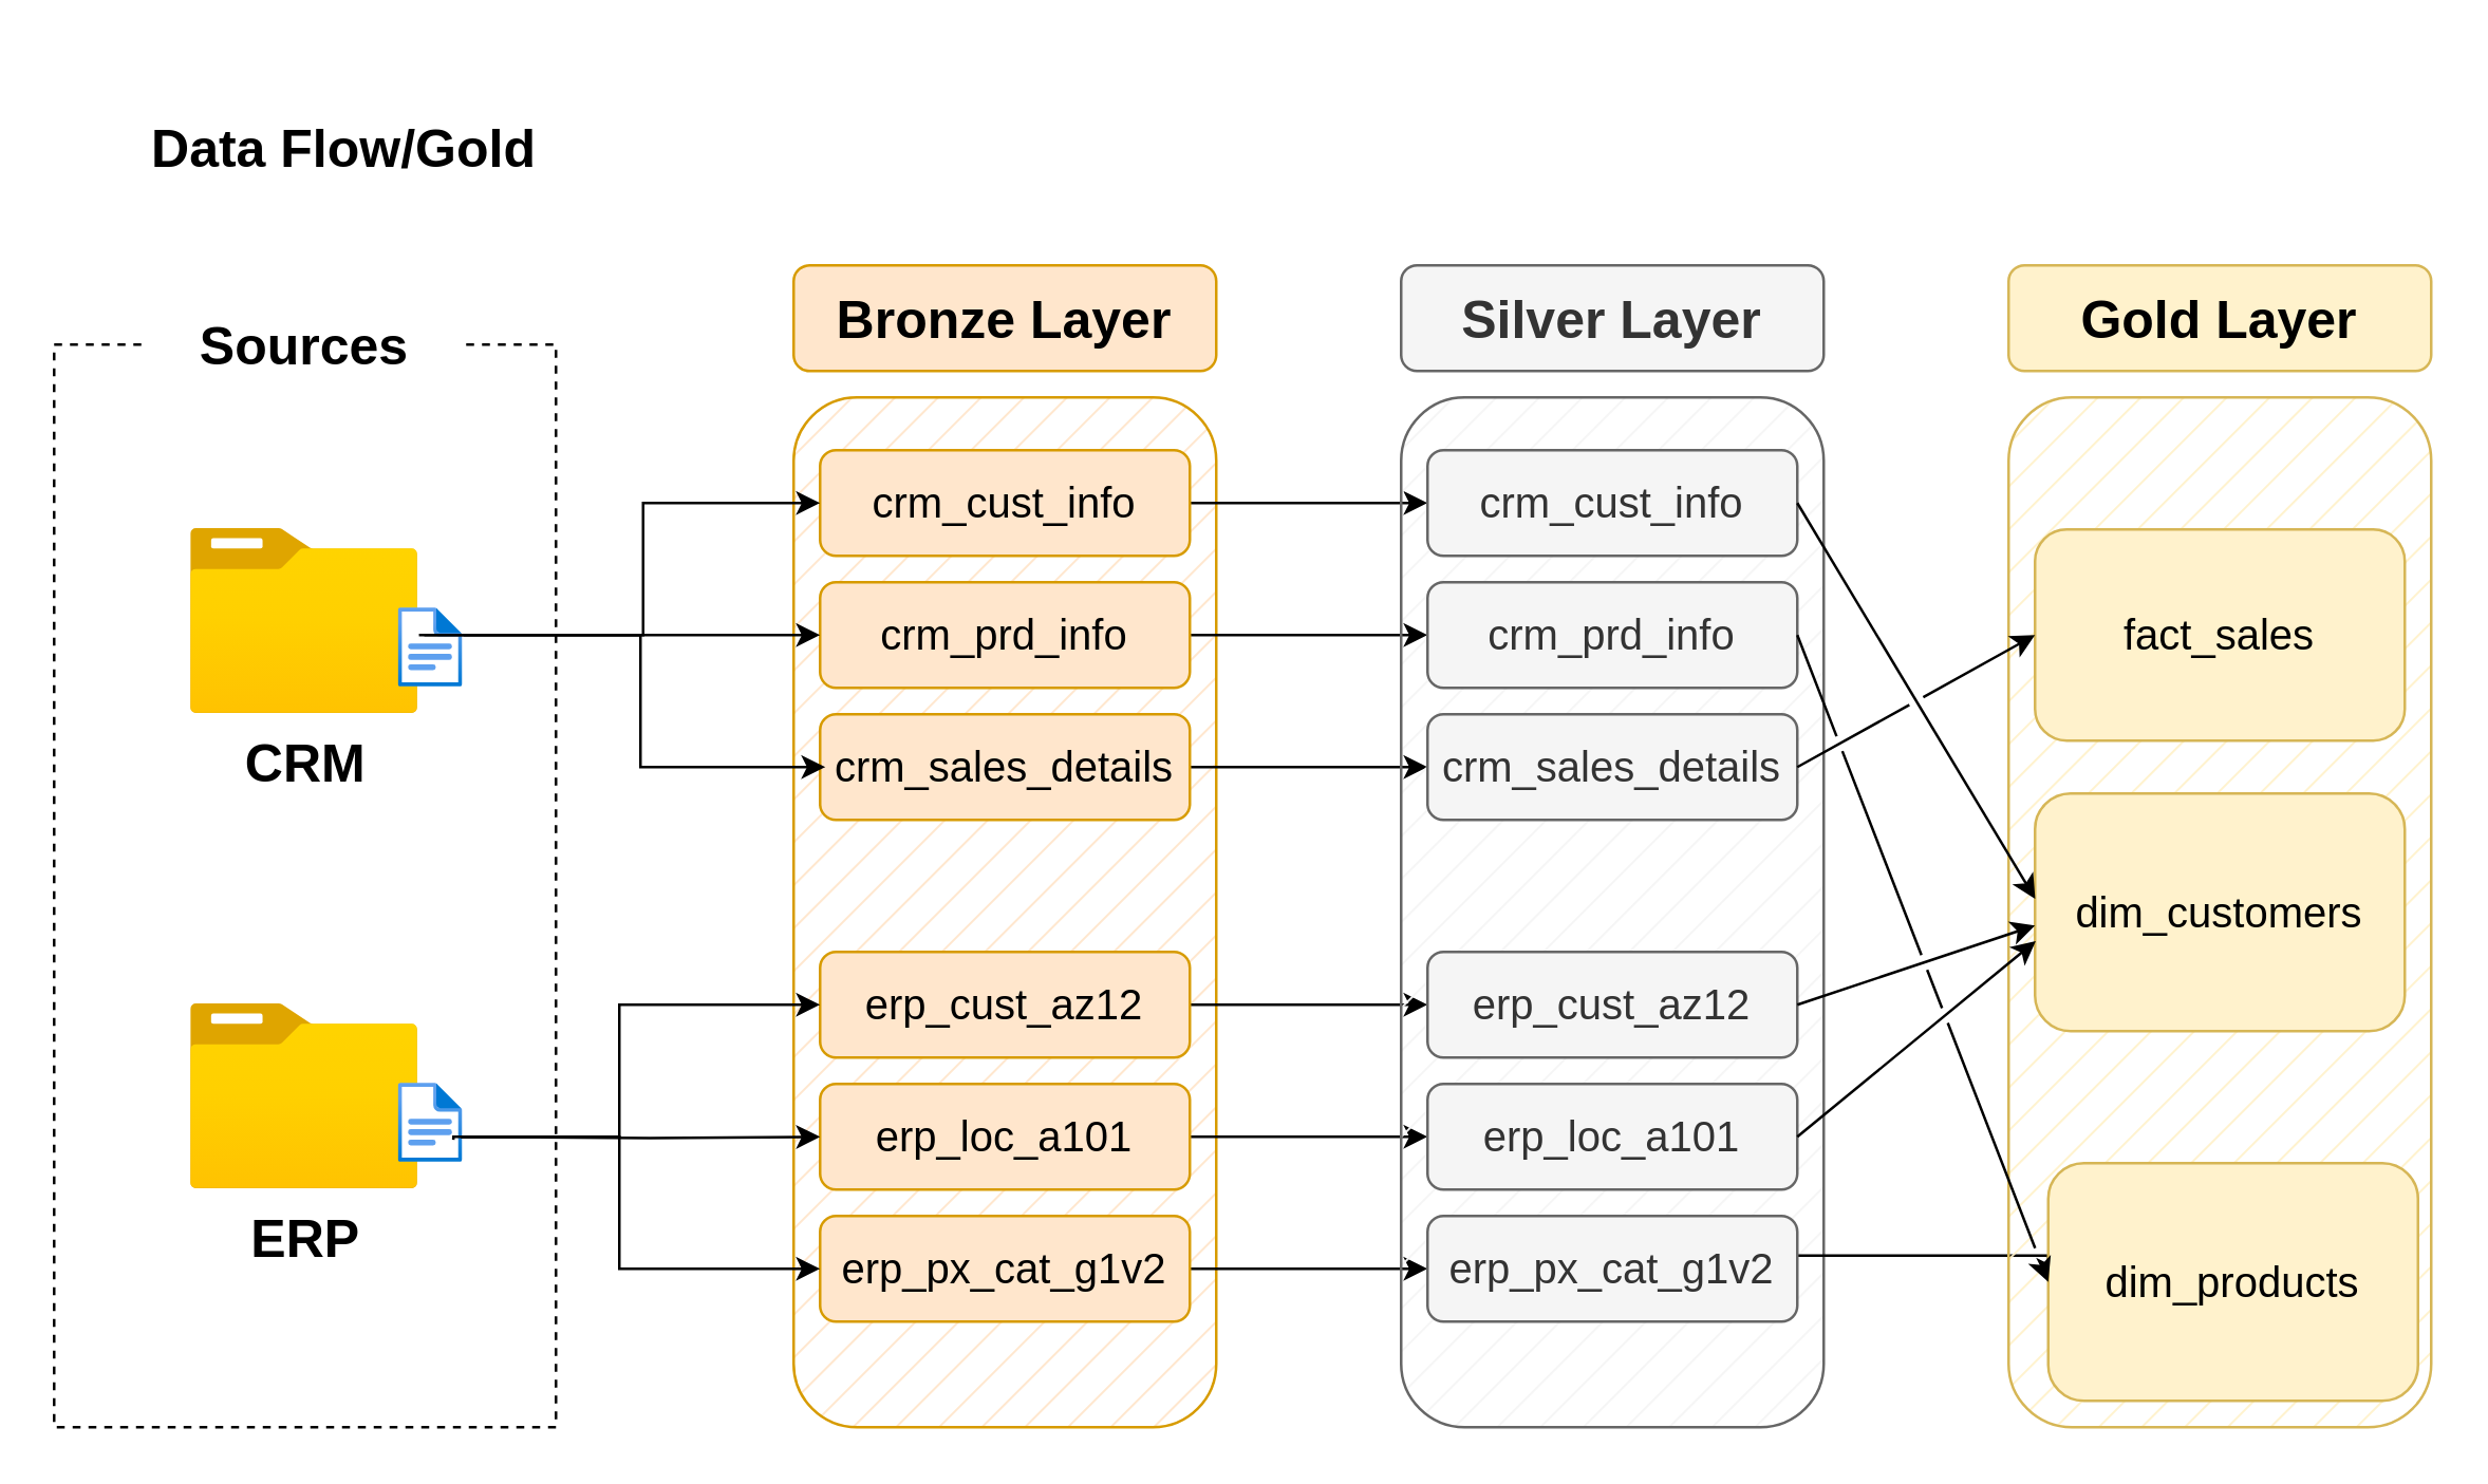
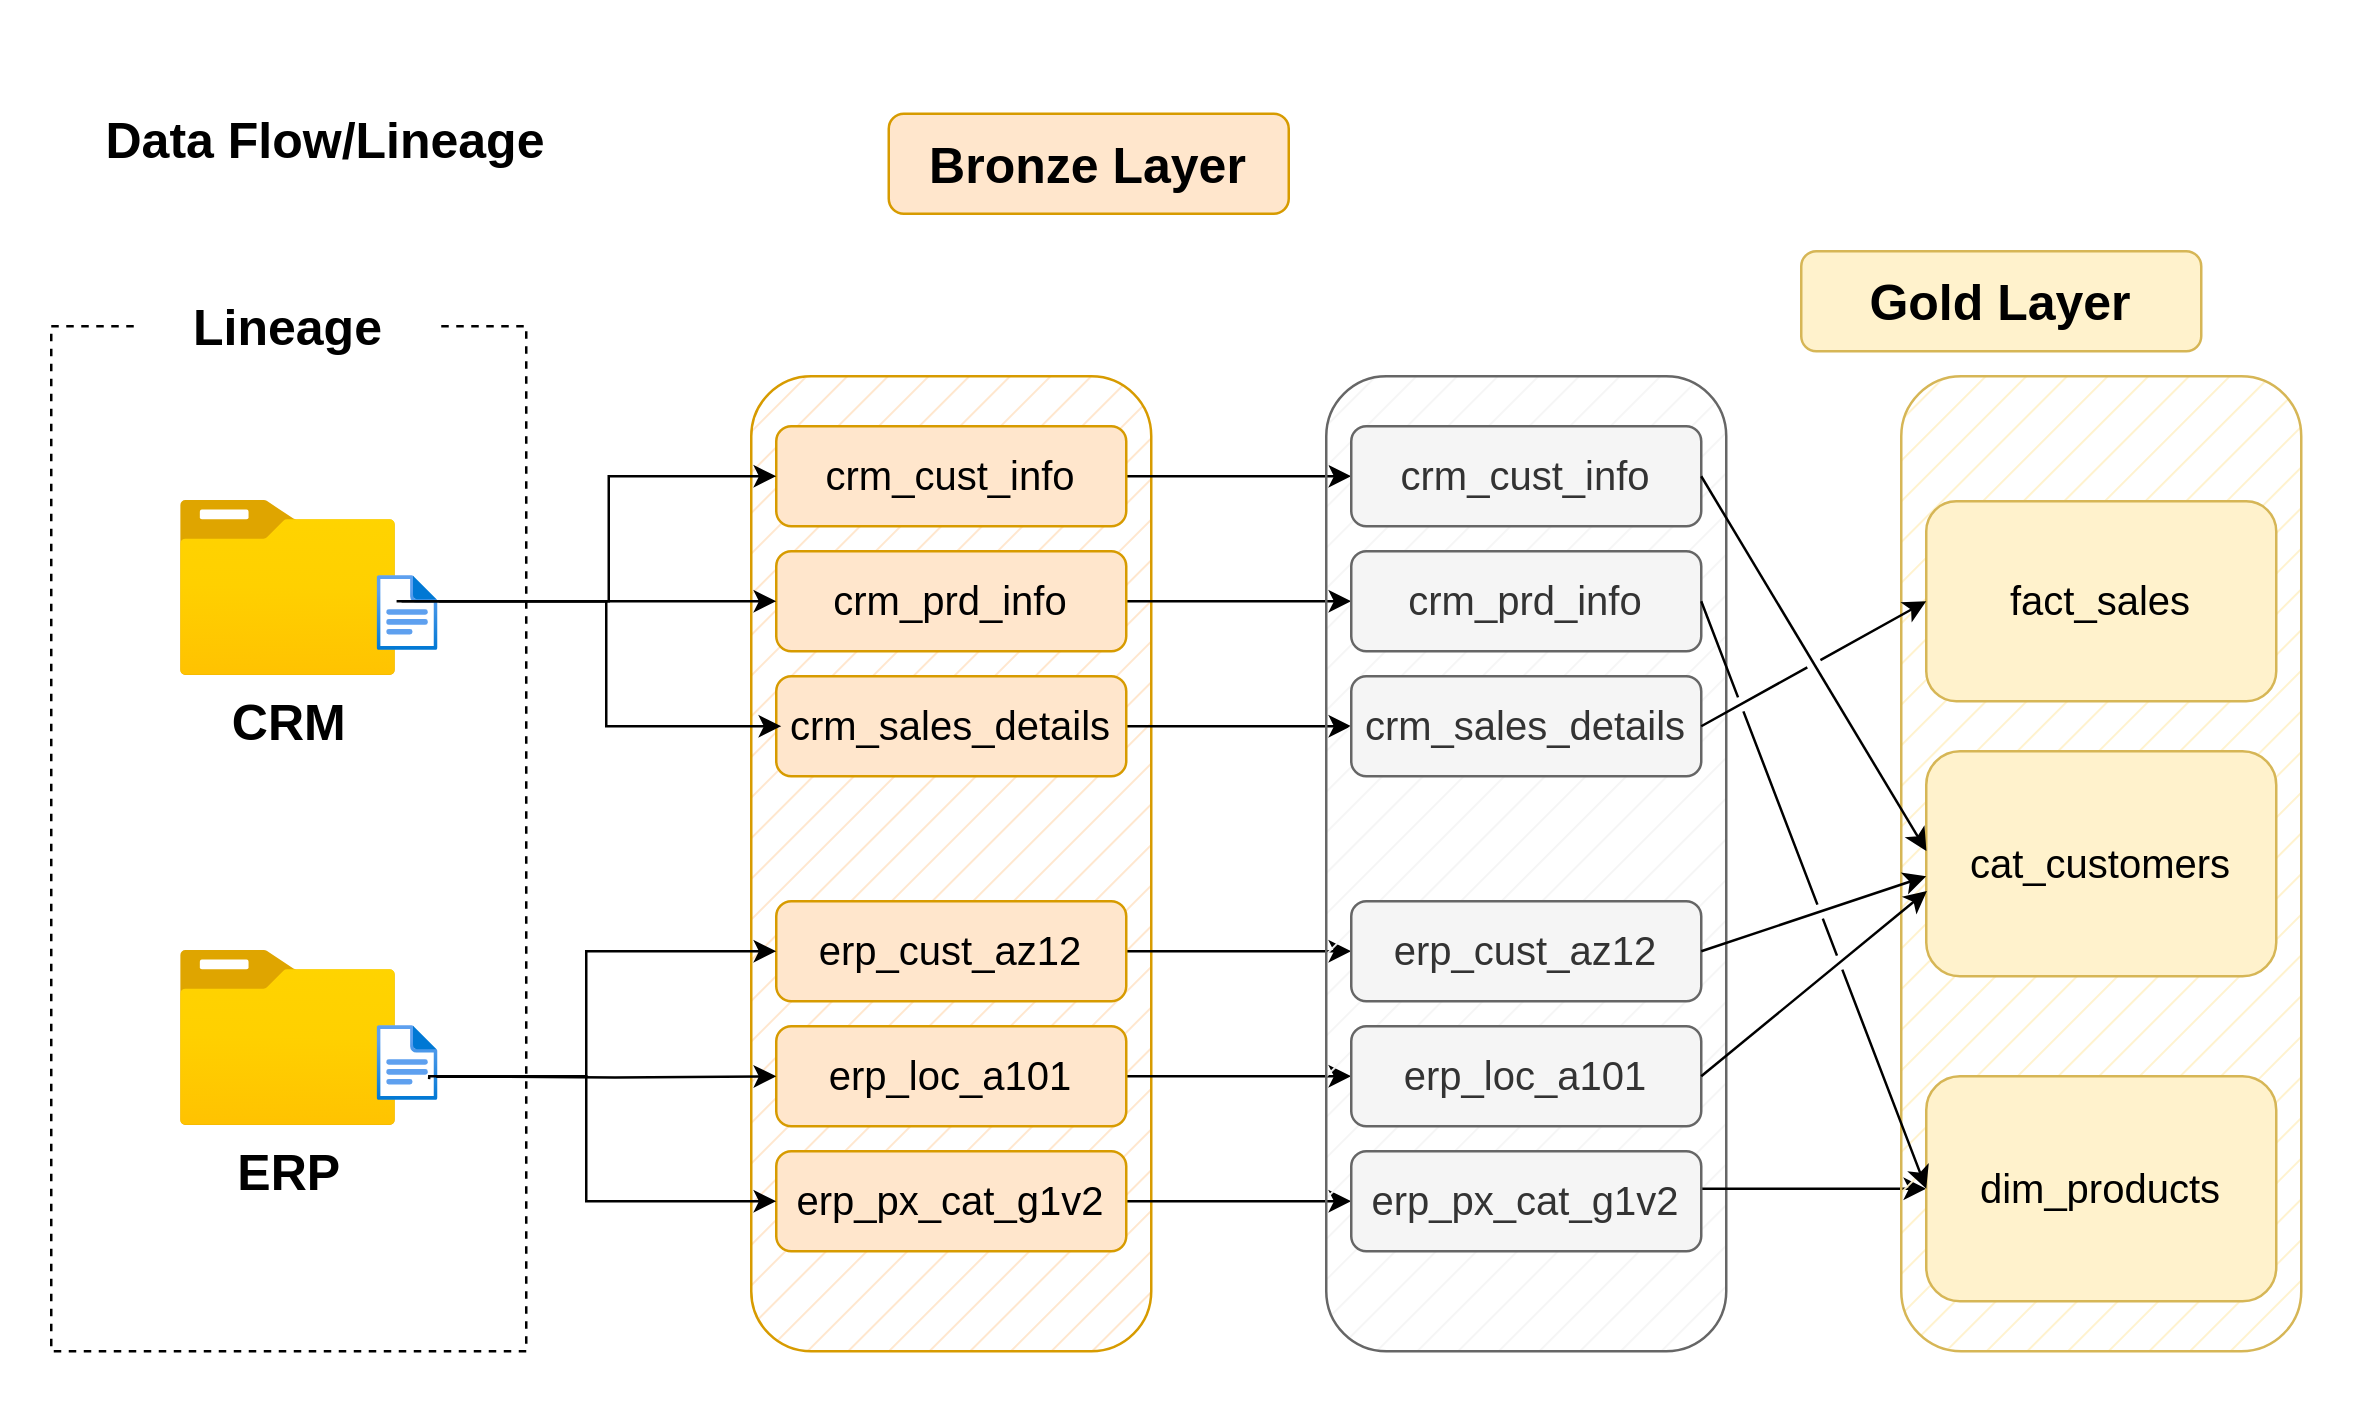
- <mxCell id="42" value="&lt;b&gt;&lt;font style=&quot;font-size: 20px;&quot;&gt;Data Flow/Gold&lt;/font&gt;&lt;/b&gt;" style="text;html=1;align=center;verticalAlign=middle;whiteSpace=wrap;rounded=0;" parent="1" vertex="1"><mxGeometry x="20" y="20" width="220" height="70" as="geometry" /></mxCell>
+ <mxCell id="42" value="&lt;b&gt;&lt;font style=&quot;font-size: 20px;&quot;&gt;Data Flow/Lineage&lt;/font&gt;&lt;/b&gt;" style="text;html=1;align=center;verticalAlign=middle;whiteSpace=wrap;rounded=0;" parent="1" vertex="1"><mxGeometry x="20" y="20" width="220" height="70" as="geometry" /></mxCell>
- <mxCell id="9" value="&lt;font style=&quot;font-size: 20px;&quot;&gt;&lt;b style=&quot;&quot;&gt;Bronze Layer&lt;/b&gt;&lt;/font&gt;" style="rounded=1;whiteSpace=wrap;html=1;fillColor=#ffe6cc;strokeColor=#d79b00;" parent="1" vertex="1"><mxGeometry x="300" y="100" width="160" height="40" as="geometry" /></mxCell>
+ <mxCell id="9" value="&lt;font style=&quot;font-size: 20px;&quot;&gt;&lt;b style=&quot;&quot;&gt;Bronze Layer&lt;/b&gt;&lt;/font&gt;" style="rounded=1;whiteSpace=wrap;html=1;fillColor=#ffe6cc;strokeColor=#d79b00;" parent="1" vertex="1"><mxGeometry x="355" y="45" width="160" height="40" as="geometry" /></mxCell>
- <mxCell id="29" value="&lt;span style=&quot;font-size: 20px;&quot;&gt;&lt;b&gt;Silver Layer&lt;/b&gt;&lt;/span&gt;" style="rounded=1;whiteSpace=wrap;html=1;fillColor=#f5f5f5;strokeColor=#666666;fontColor=#333333;" parent="1" vertex="1"><mxGeometry x="530" y="100" width="160" height="40" as="geometry" /></mxCell>
- <mxCell id="38" value="&lt;span style=&quot;font-size: 20px;&quot;&gt;&lt;b&gt;Gold Layer&lt;/b&gt;&lt;/span&gt;" style="rounded=1;whiteSpace=wrap;html=1;fillColor=#fff2cc;strokeColor=#d6b656;" parent="1" vertex="1"><mxGeometry x="760" y="100" width="160" height="40" as="geometry" /></mxCell>
+ <mxCell id="38" value="&lt;span style=&quot;font-size: 20px;&quot;&gt;&lt;b&gt;Gold Layer&lt;/b&gt;&lt;/span&gt;" style="rounded=1;whiteSpace=wrap;html=1;fillColor=#fff2cc;strokeColor=#d6b656;" parent="1" vertex="1"><mxGeometry x="720" y="100" width="160" height="40" as="geometry" /></mxCell>
- <mxCell id="3" value="&lt;font style=&quot;font-size: 20px;&quot;&gt;&lt;b style=&quot;&quot;&gt;Sources&lt;/b&gt;&lt;/font&gt;" style="rounded=0;whiteSpace=wrap;html=1;fillColor=default;strokeColor=none;" parent="1" vertex="1"><mxGeometry x="55" y="110" width="120" height="40" as="geometry" /></mxCell>
+ <mxCell id="3" value="&lt;font style=&quot;font-size: 20px;&quot;&gt;&lt;b style=&quot;&quot;&gt;Lineage&lt;/b&gt;&lt;/font&gt;" style="rounded=0;whiteSpace=wrap;html=1;fillColor=default;strokeColor=none;" parent="1" vertex="1"><mxGeometry x="55" y="110" width="120" height="40" as="geometry" /></mxCell>
- <mxCell id="40" value="&lt;span style=&quot;font-size: 16px;&quot;&gt;dim_customers&lt;/span&gt;" style="rounded=1;whiteSpace=wrap;html=1;fillColor=#fff2cc;strokeColor=#d6b656;" parent="1" vertex="1"><mxGeometry x="770" y="300" width="140" height="90" as="geometry" /></mxCell>
+ <mxCell id="40" value="&lt;span style=&quot;font-size: 16px;&quot;&gt;cat_customers&lt;/span&gt;" style="rounded=1;whiteSpace=wrap;html=1;fillColor=#fff2cc;strokeColor=#d6b656;" parent="1" vertex="1"><mxGeometry x="770" y="300" width="140" height="90" as="geometry" /></mxCell>
- <mxCell id="41" value="&lt;font style=&quot;font-size: 16px;&quot;&gt;dim_products&lt;/font&gt;" style="rounded=1;whiteSpace=wrap;html=1;fillColor=#fff2cc;strokeColor=#d6b656;" parent="1" vertex="1"><mxGeometry x="775" y="440" width="140" height="90" as="geometry" /></mxCell>
+ <mxCell id="41" value="&lt;font style=&quot;font-size: 16px;&quot;&gt;dim_products&lt;/font&gt;" style="rounded=1;whiteSpace=wrap;html=1;fillColor=#fff2cc;strokeColor=#d6b656;" parent="1" vertex="1"><mxGeometry x="770" y="430" width="140" height="90" as="geometry" /></mxCell>
